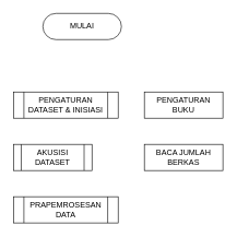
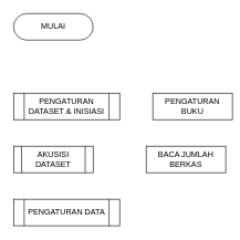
- <mxCell id="2" value="MULAI" style="rounded=1;whiteSpace=wrap;html=1;arcSize=50;" vertex="1" parent="1"><mxGeometry x="65" y="20" width="120" height="40" as="geometry" /></mxCell>
+ <mxCell id="2" value="MULAI" style="rounded=1;whiteSpace=wrap;html=1;arcSize=50;" vertex="1" parent="1"><mxGeometry x="20" y="20" width="120" height="40" as="geometry" /></mxCell>
- <mxCell id="6" value="PENGATURAN BUKU" style="rounded=0;whiteSpace=wrap;html=1;" vertex="1" parent="1"><mxGeometry x="220" y="140" width="120" height="40" as="geometry" /></mxCell>
+ <mxCell id="6" value="PENGATURAN BUKU" style="rounded=0;whiteSpace=wrap;html=1;" vertex="1" parent="1"><mxGeometry x="230" y="140" width="120" height="40" as="geometry" /></mxCell>
- <mxCell id="7" value="PRAPEMROSESAN DATA" style="shape=process;whiteSpace=wrap;html=1;backgroundOutline=1;" vertex="1" parent="1"><mxGeometry x="20" y="300" width="160" height="40" as="geometry" /></mxCell>
+ <mxCell id="7" value="PENGATURAN DATA" style="shape=process;whiteSpace=wrap;html=1;backgroundOutline=1;" vertex="1" parent="1"><mxGeometry x="20" y="300" width="160" height="40" as="geometry" /></mxCell>
